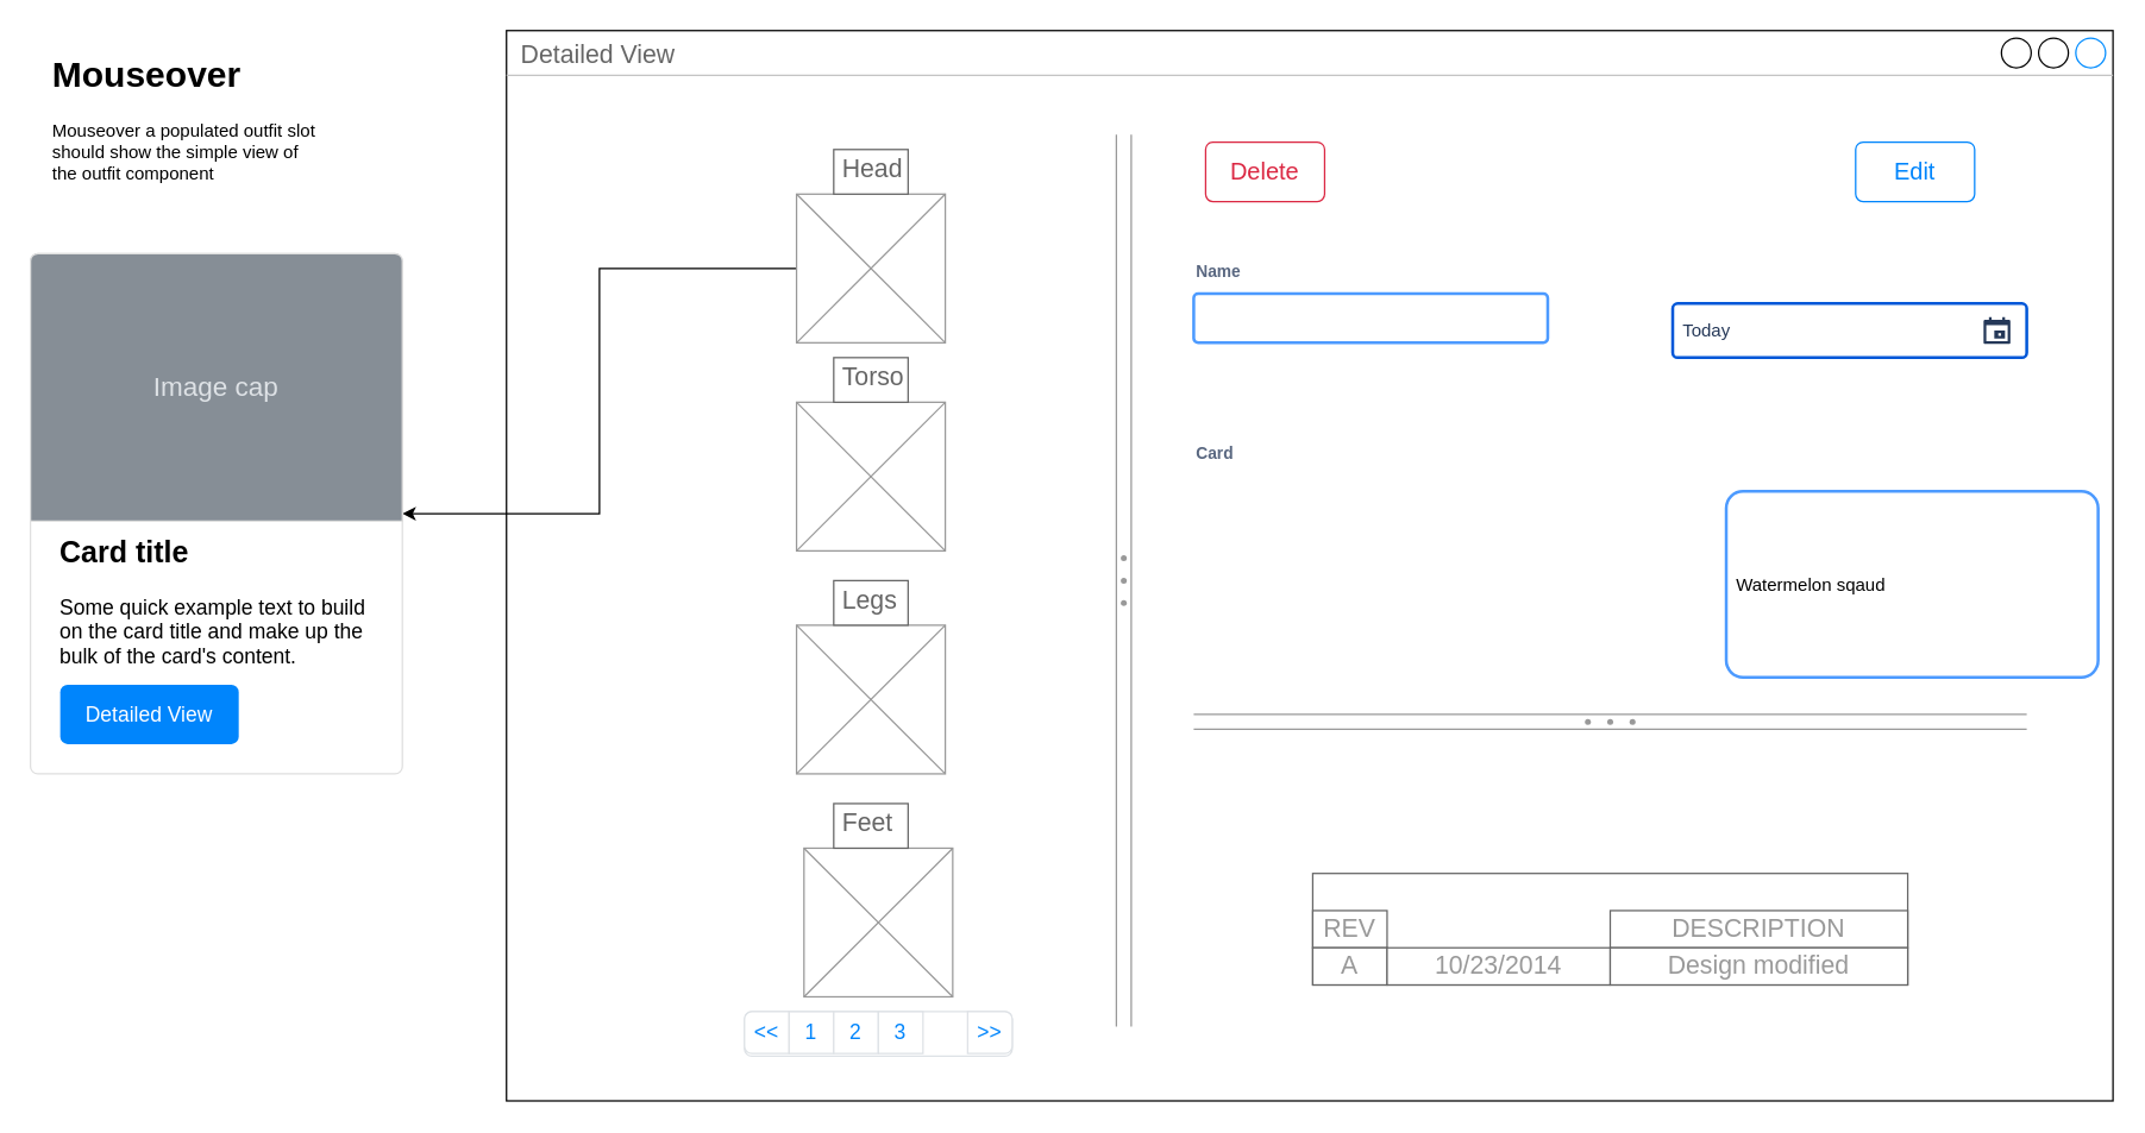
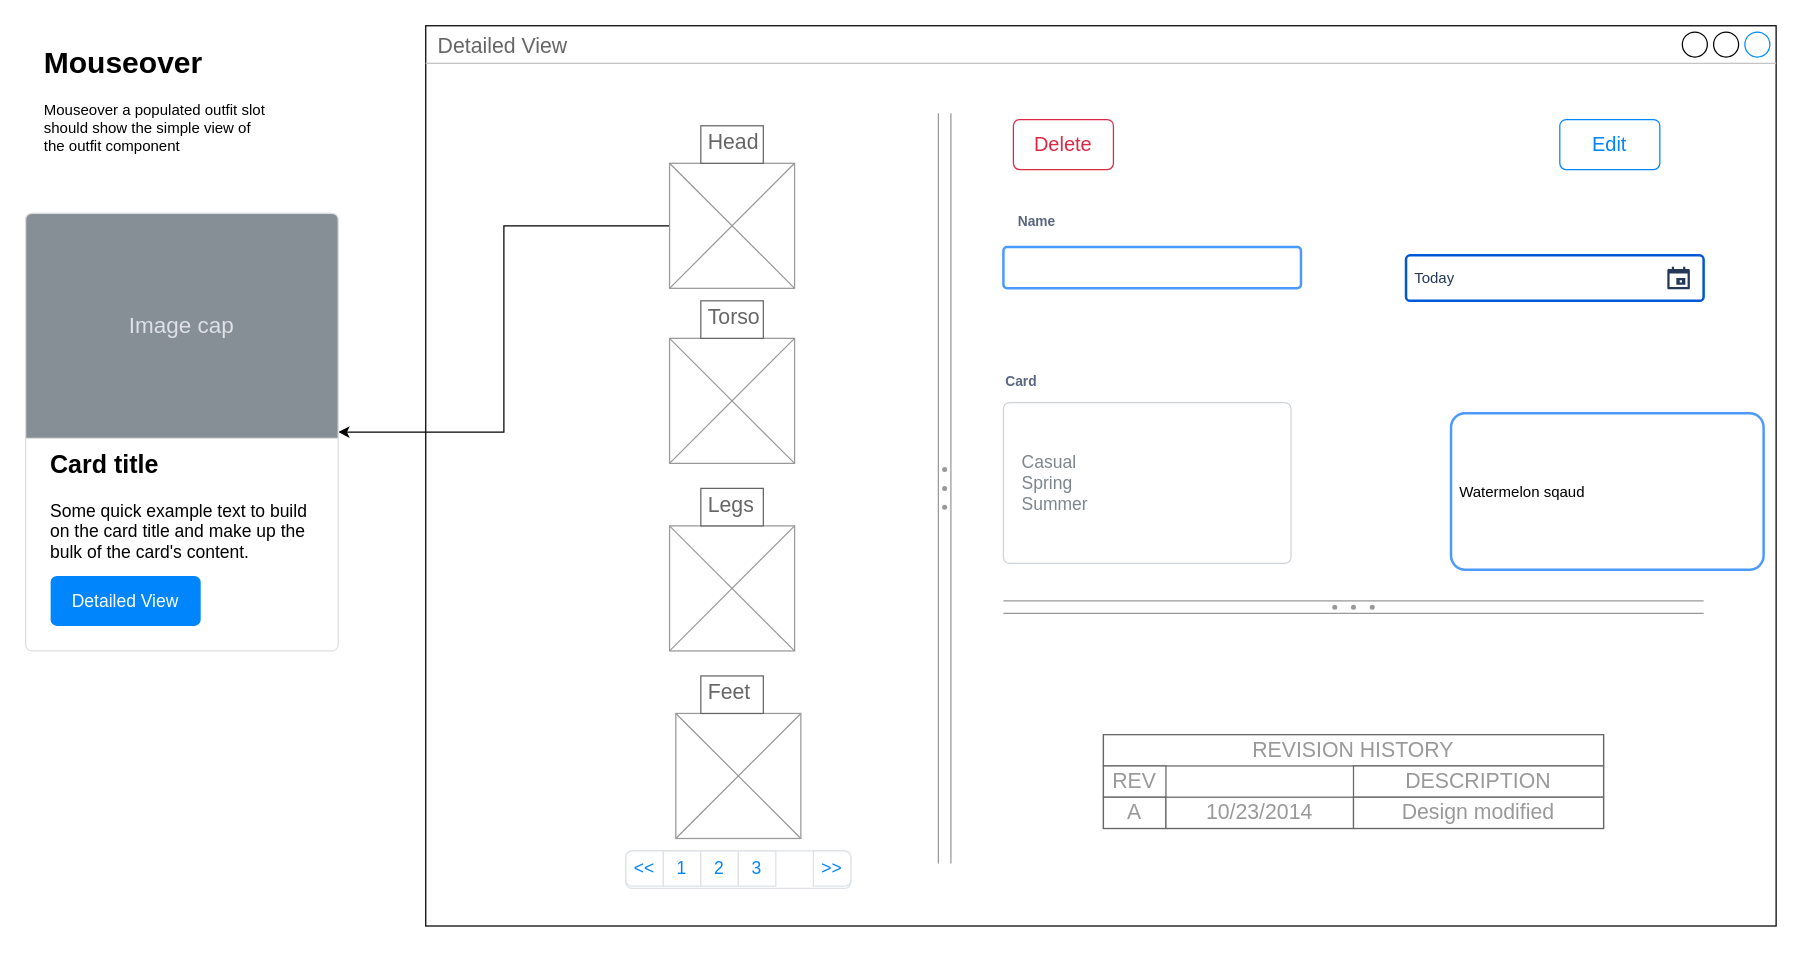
- <mxCell id="32" value="Name" style="fillColor=none;strokeColor=none;html=1;fontSize=11;fontStyle=0;align=left;fontColor=#596780;fontStyle=1;fontSize=11" vertex="1" parent="1"><mxGeometry x="802" y="172" width="240" height="20" as="geometry" /></mxCell>
+ <mxCell id="32" value="Name" style="fillColor=none;strokeColor=none;html=1;fontSize=11;fontStyle=0;align=left;fontColor=#596780;fontStyle=1;fontSize=11" vertex="1" parent="1"><mxGeometry x="812" y="167" width="240" height="20" as="geometry" /></mxCell>
+ <mxCell id="36" value="Casual&lt;br&gt;Spring&lt;br&gt;Summer" style="html=1;shadow=0;dashed=0;shape=mxgraph.bootstrap.rrect;rSize=5;strokeColor=#CED4DA;html=1;whiteSpace=wrap;fillColor=#FFFFFF;fontColor=#7D868C;align=left;spacingLeft=0;spacing=15;fontSize=14;" vertex="1" parent="1"><mxGeometry x="802" y="321.37" width="230" height="128.63" as="geometry" /></mxCell>
+ <mxCell id="21" value="REVISION HISTORY" style="strokeColor=inherit;fillColor=inherit;gradientColor=inherit;strokeWidth=1;shadow=0;dashed=0;align=center;html=1;shape=mxgraph.mockup.misc.rrect;rSize=0;fontSize=17;fontColor=#999999;whiteSpace=wrap;" vertex="1" parent="20"><mxGeometry width="400" height="25" as="geometry" /></mxCell>
